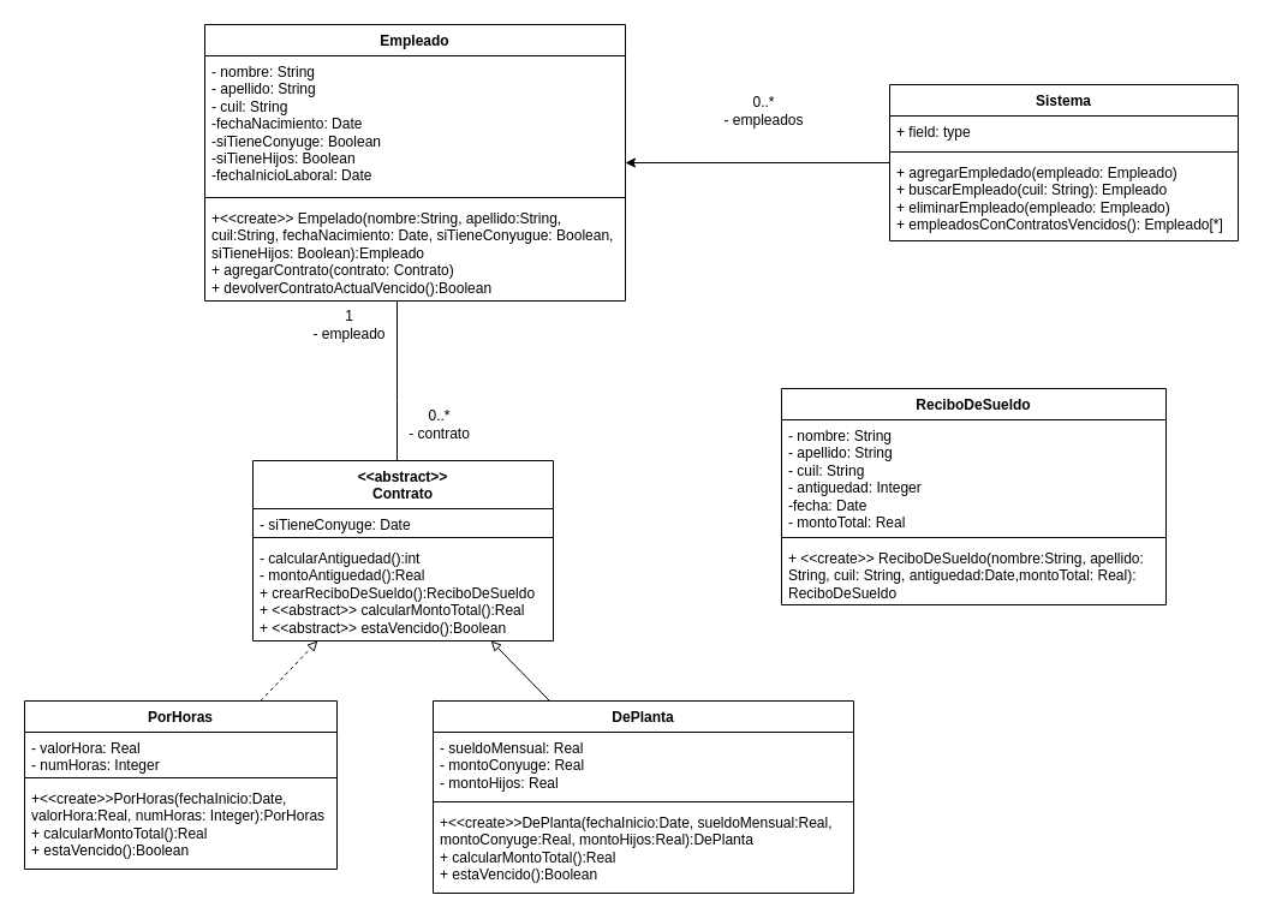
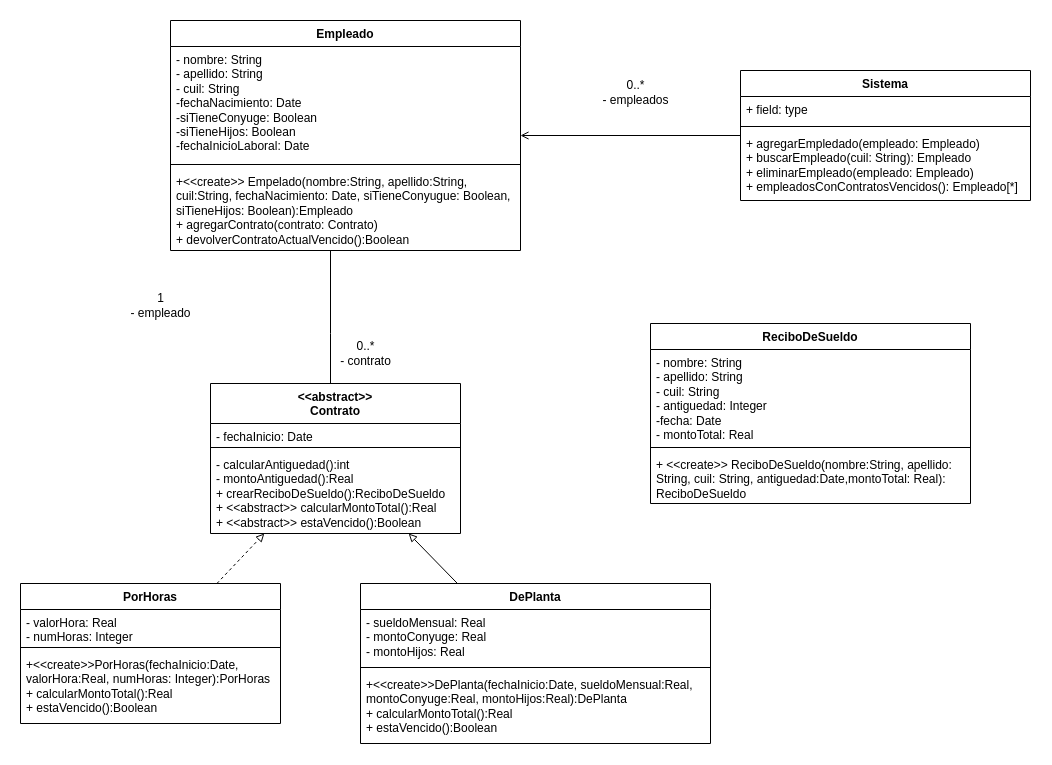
- <mxCell id="22" style="edgeStyle=orthogonalEdgeStyle;rounded=0;orthogonalLoop=1;jettySize=auto;html=1;" edge="1" parent="1" source="23" target="3"><mxGeometry relative="1" as="geometry" /></mxCell>
+ <mxCell id="22" style="edgeStyle=orthogonalEdgeStyle;rounded=0;orthogonalLoop=1;jettySize=auto;html=1;endArrow=open;" edge="1" parent="1" source="23" target="3"><mxGeometry relative="1" as="geometry" /></mxCell>
- <mxCell id="32" value="1&lt;br&gt;- empleado" style="text;html=1;align=center;verticalAlign=middle;resizable=0;points=[];autosize=1;strokeColor=none;fillColor=none;" vertex="1" parent="1"><mxGeometry y="250" width="80" height="40" as="geometry" x="250" /></mxCell>
+ <mxCell id="32" value="1&lt;br&gt;- empleado" style="text;html=1;align=center;verticalAlign=middle;resizable=0;points=[];autosize=1;strokeColor=none;fillColor=none;" vertex="1" parent="1"><mxGeometry x="120" y="285" width="80" height="40" as="geometry" /></mxCell>
- <mxCell id="8" value="- siTieneConyuge: Date" style="text;strokeColor=none;fillColor=none;align=left;verticalAlign=top;spacingLeft=4;spacingRight=4;overflow=hidden;rotatable=0;points=[[0,0.5],[1,0.5]];portConstraint=eastwest;whiteSpace=wrap;html=1;" vertex="1" parent="7"><mxGeometry y="40" width="250" height="20" as="geometry" /></mxCell>
+ <mxCell id="8" value="- fechaInicio: Date" style="text;strokeColor=none;fillColor=none;align=left;verticalAlign=top;spacingLeft=4;spacingRight=4;overflow=hidden;rotatable=0;points=[[0,0.5],[1,0.5]];portConstraint=eastwest;whiteSpace=wrap;html=1;" vertex="1" parent="7"><mxGeometry y="40" width="250" height="20" as="geometry" /></mxCell>
